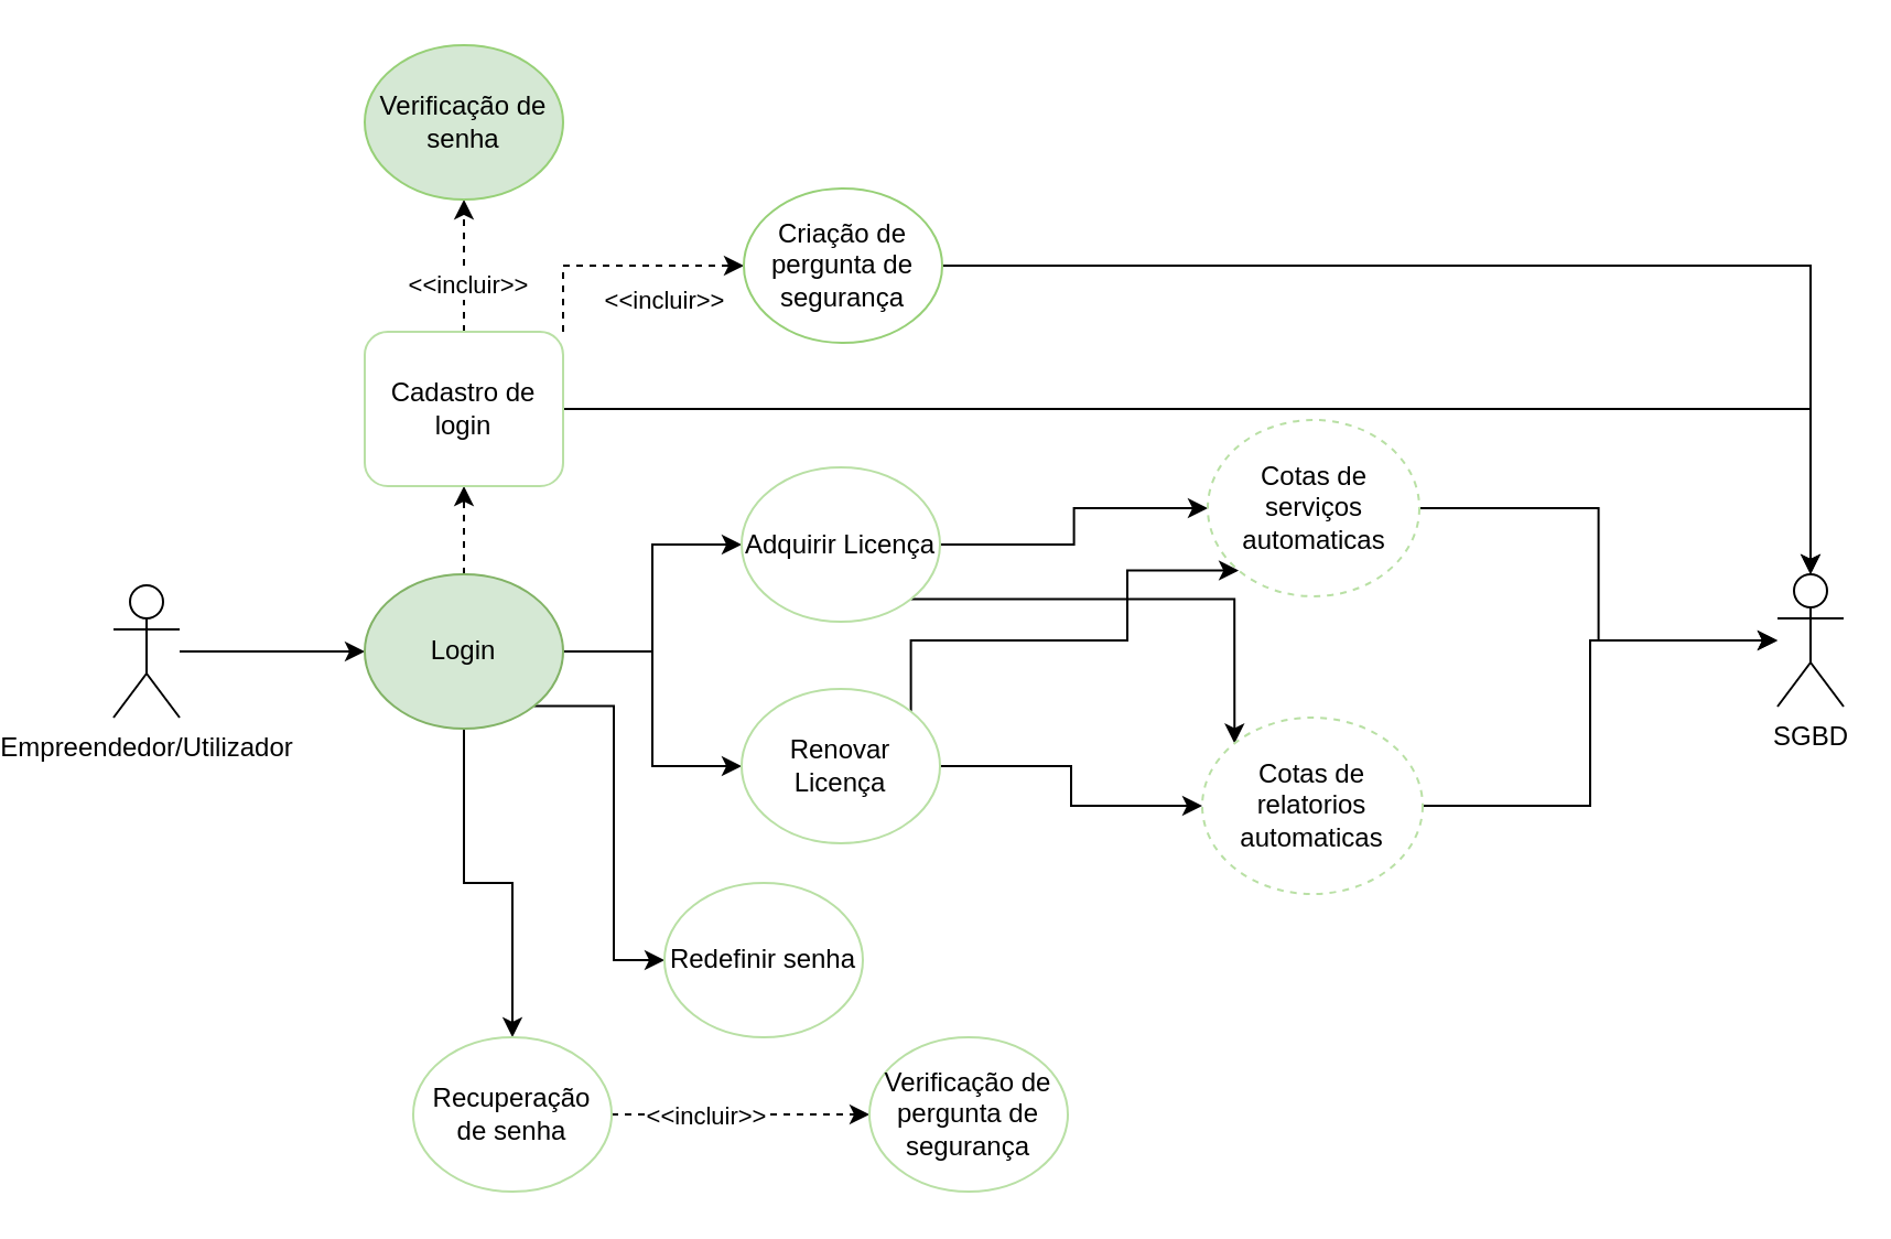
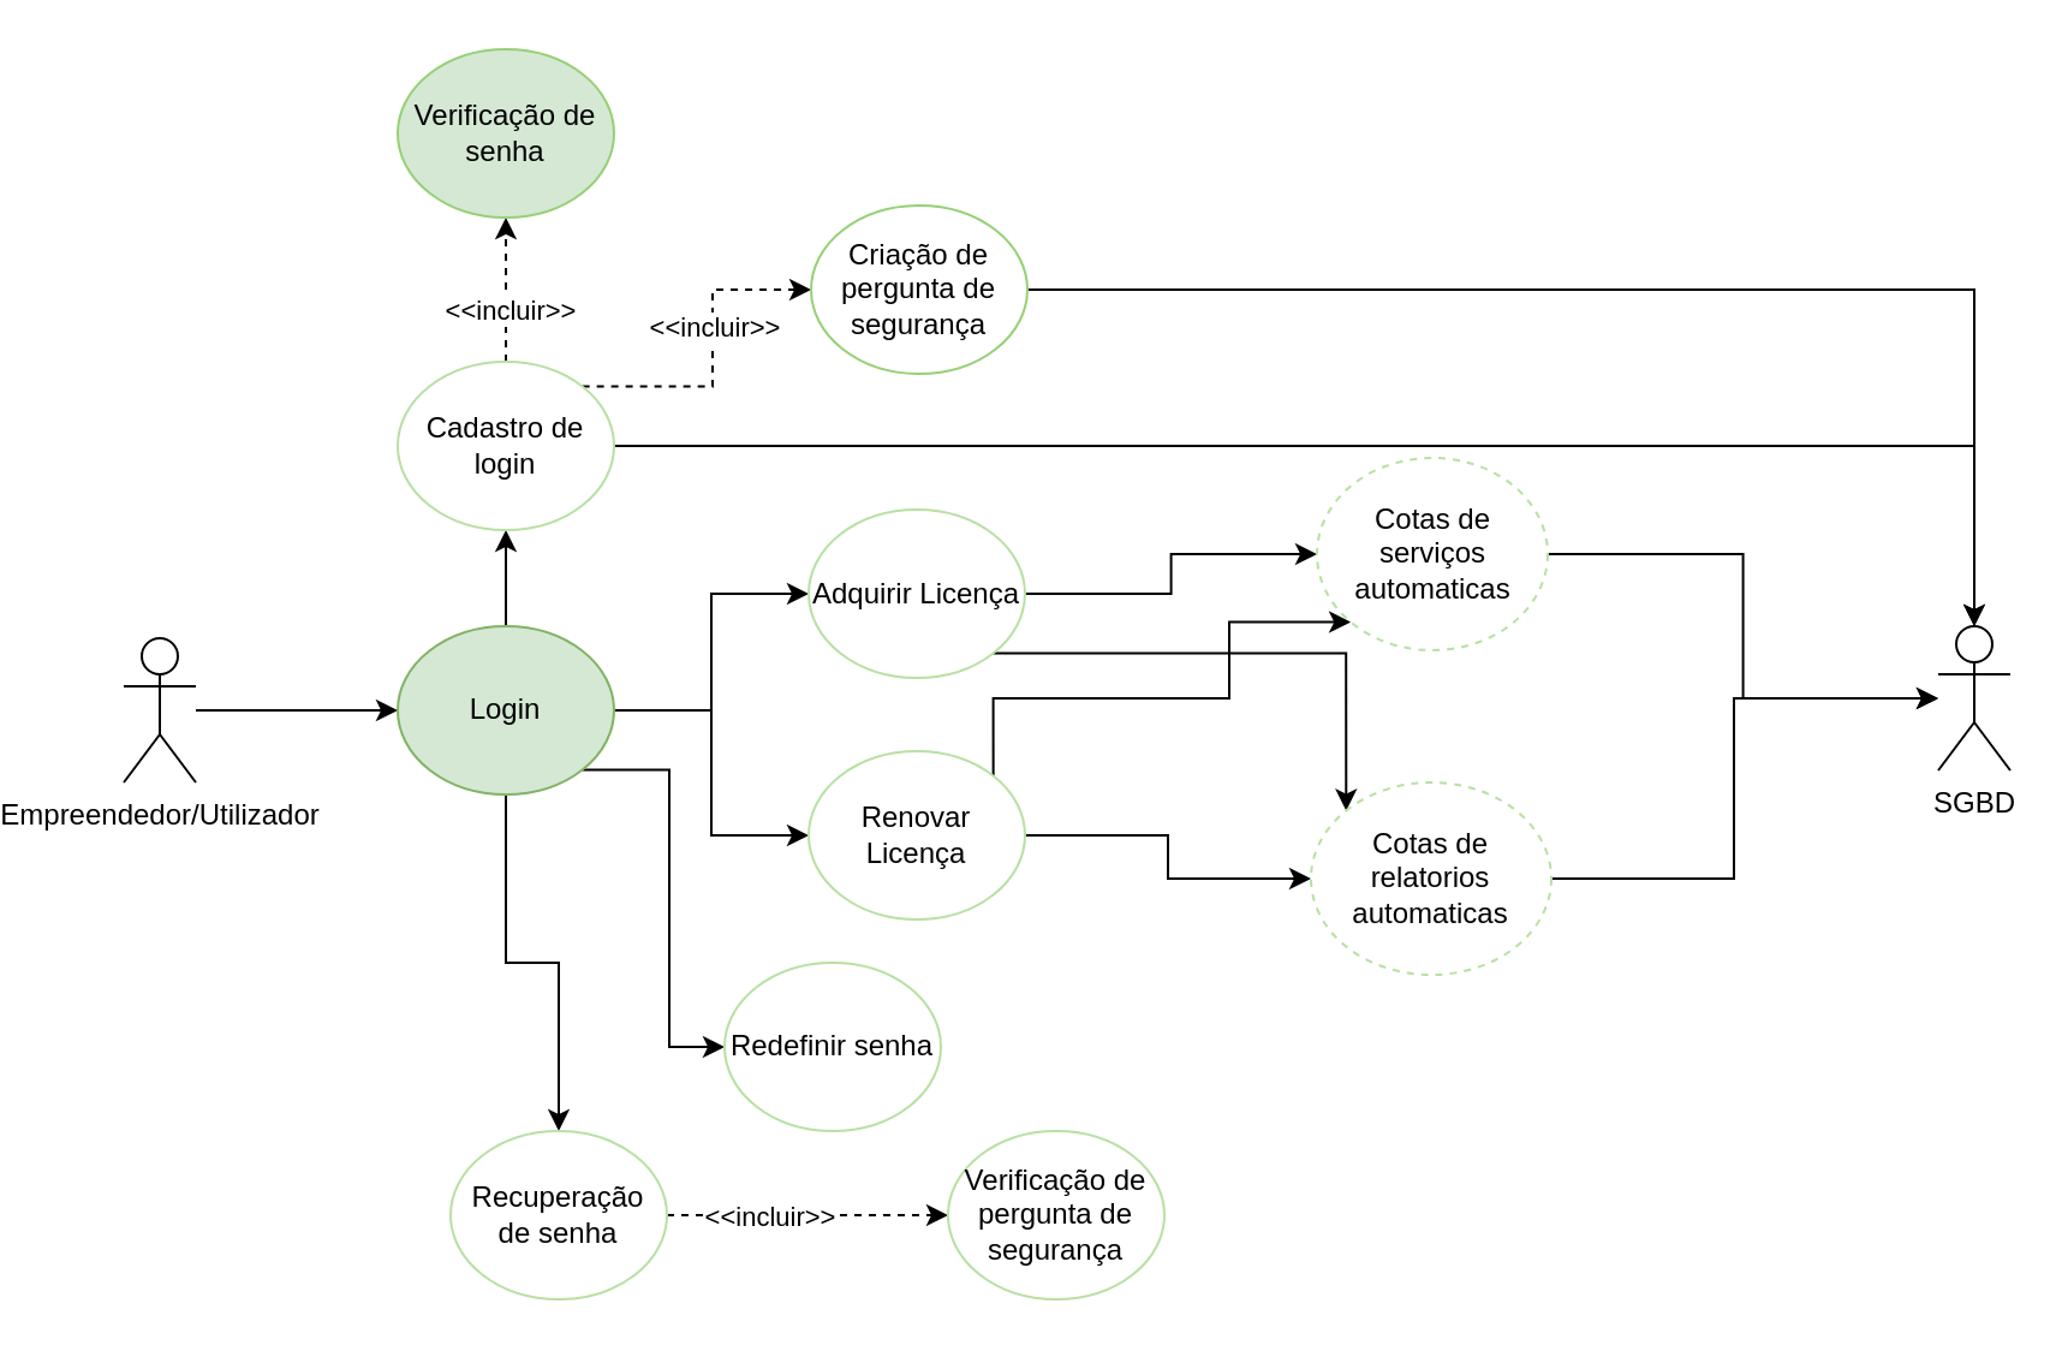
- <mxCell id="15" value="Cadastro de login" style="whiteSpace=wrap;html=1;labelBackgroundColor=none;strokeColor=#B9E0A5;rounded=1;" parent="1" vertex="1"><mxGeometry x="134" y="150" width="90" height="70" as="geometry" /></mxCell>
+ <mxCell id="15" value="Cadastro de login" style="ellipse;whiteSpace=wrap;html=1;labelBackgroundColor=none;strokeColor=#B9E0A5;" parent="1" vertex="1"><mxGeometry x="134" y="150" width="90" height="70" as="geometry" /></mxCell>
- <mxCell id="5" style="edgeStyle=orthogonalEdgeStyle;rounded=0;orthogonalLoop=1;jettySize=auto;html=1;exitX=0.5;exitY=0;exitDx=0;exitDy=0;entryX=0.5;entryY=1;entryDx=0;entryDy=0;dashed=1;" parent="1" source="9" target="15" edge="1"><mxGeometry relative="1" as="geometry" /></mxCell>
+ <mxCell id="5" style="edgeStyle=orthogonalEdgeStyle;rounded=0;orthogonalLoop=1;jettySize=auto;html=1;exitX=0.5;exitY=0;exitDx=0;exitDy=0;entryX=0.5;entryY=1;entryDx=0;entryDy=0;" parent="1" source="9" target="15" edge="1"><mxGeometry relative="1" as="geometry" /></mxCell>
